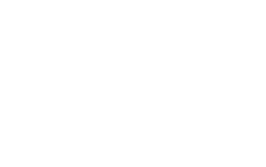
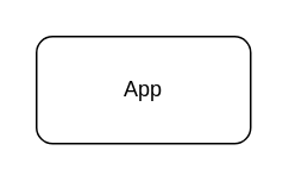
+ <mxCell id="2" value="App" style="rounded=1;whiteSpace=wrap;html=1;" vertex="1" parent="1"><mxGeometry x="20" y="20" width="120" height="60" as="geometry" /></mxCell>
